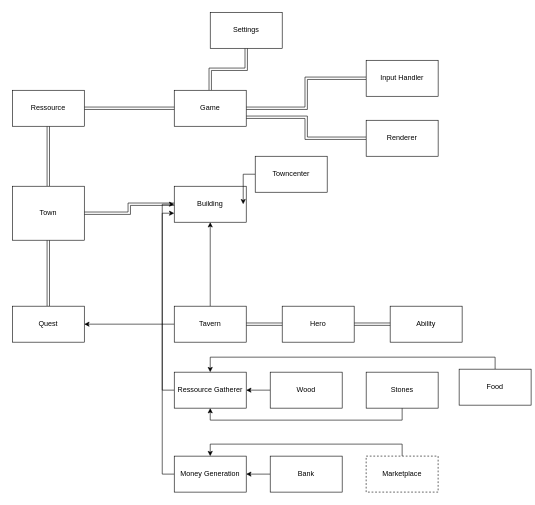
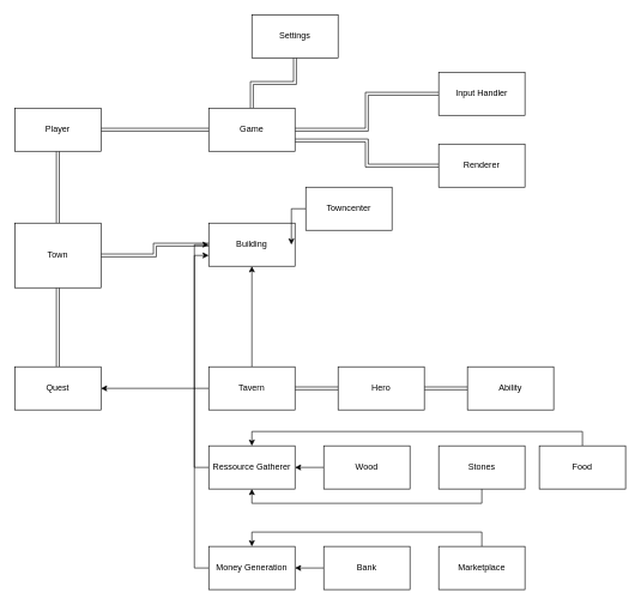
- <mxCell id="9" value="Ressource" style="rounded=0;whiteSpace=wrap;html=1;" vertex="1" parent="1"><mxGeometry x="20" y="150" width="120" height="60" as="geometry" /></mxCell>
+ <mxCell id="9" value="Player" style="rounded=0;whiteSpace=wrap;html=1;" vertex="1" parent="1"><mxGeometry x="20" y="150" width="120" height="60" as="geometry" /></mxCell>
- <mxCell id="33" value="Food" style="rounded=0;whiteSpace=wrap;html=1;" vertex="1" parent="1"><mxGeometry x="765" y="615" width="120" height="60" as="geometry" /></mxCell>
+ <mxCell id="33" value="Food" style="rounded=0;whiteSpace=wrap;html=1;" vertex="1" parent="1"><mxGeometry x="750" y="620" width="120" height="60" as="geometry" /></mxCell>
- <mxCell id="37" value="Marketplace" style="rounded=0;whiteSpace=wrap;html=1;dashed=1;" vertex="1" parent="1"><mxGeometry x="610" y="760" width="120" height="60" as="geometry" /></mxCell>
+ <mxCell id="37" value="Marketplace" style="rounded=0;whiteSpace=wrap;html=1;" vertex="1" parent="1"><mxGeometry x="610" y="760" width="120" height="60" as="geometry" /></mxCell>
